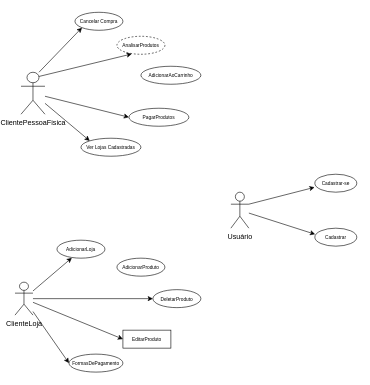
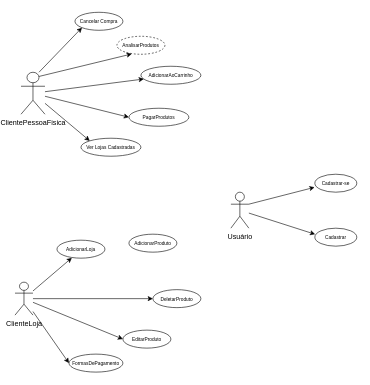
+ <mxCell id="16" value="" style="endArrow=classic;html=1;rounded=0;entryX=0.049;entryY=0.708;entryDx=0;entryDy=0;entryPerimeter=0;" parent="1" source="2" target="15" edge="1"><mxGeometry width="50" height="50" relative="1" as="geometry"><mxPoint x="130" y="160" as="sourcePoint" /><mxPoint x="180" y="110" as="targetPoint" /></mxGeometry></mxCell>
- <mxCell id="5" value="&lt;font style=&quot;font-size: 8px;&quot;&gt;AdicionarProduto&lt;/font&gt;" style="ellipse;whiteSpace=wrap;html=1;" parent="1" vertex="1"><mxGeometry x="190" y="430" width="80" height="30" as="geometry" /></mxCell>
+ <mxCell id="5" value="&lt;font style=&quot;font-size: 8px;&quot;&gt;AdicionarProduto&lt;/font&gt;" style="ellipse;whiteSpace=wrap;html=1;" parent="1" vertex="1"><mxGeometry x="210" y="390" width="80" height="30" as="geometry" /></mxCell>
- <mxCell id="7" value="&lt;font style=&quot;font-size: 8px;&quot;&gt;EditarProduto&lt;/font&gt;" style="whiteSpace=wrap;html=1;rounded=0;" parent="1" vertex="1"><mxGeometry x="200" y="550" width="80" height="30" as="geometry" /></mxCell>
+ <mxCell id="7" value="&lt;font style=&quot;font-size: 8px;&quot;&gt;EditarProduto&lt;/font&gt;" style="ellipse;whiteSpace=wrap;html=1;" parent="1" vertex="1"><mxGeometry x="200" y="550" width="80" height="30" as="geometry" /></mxCell>
